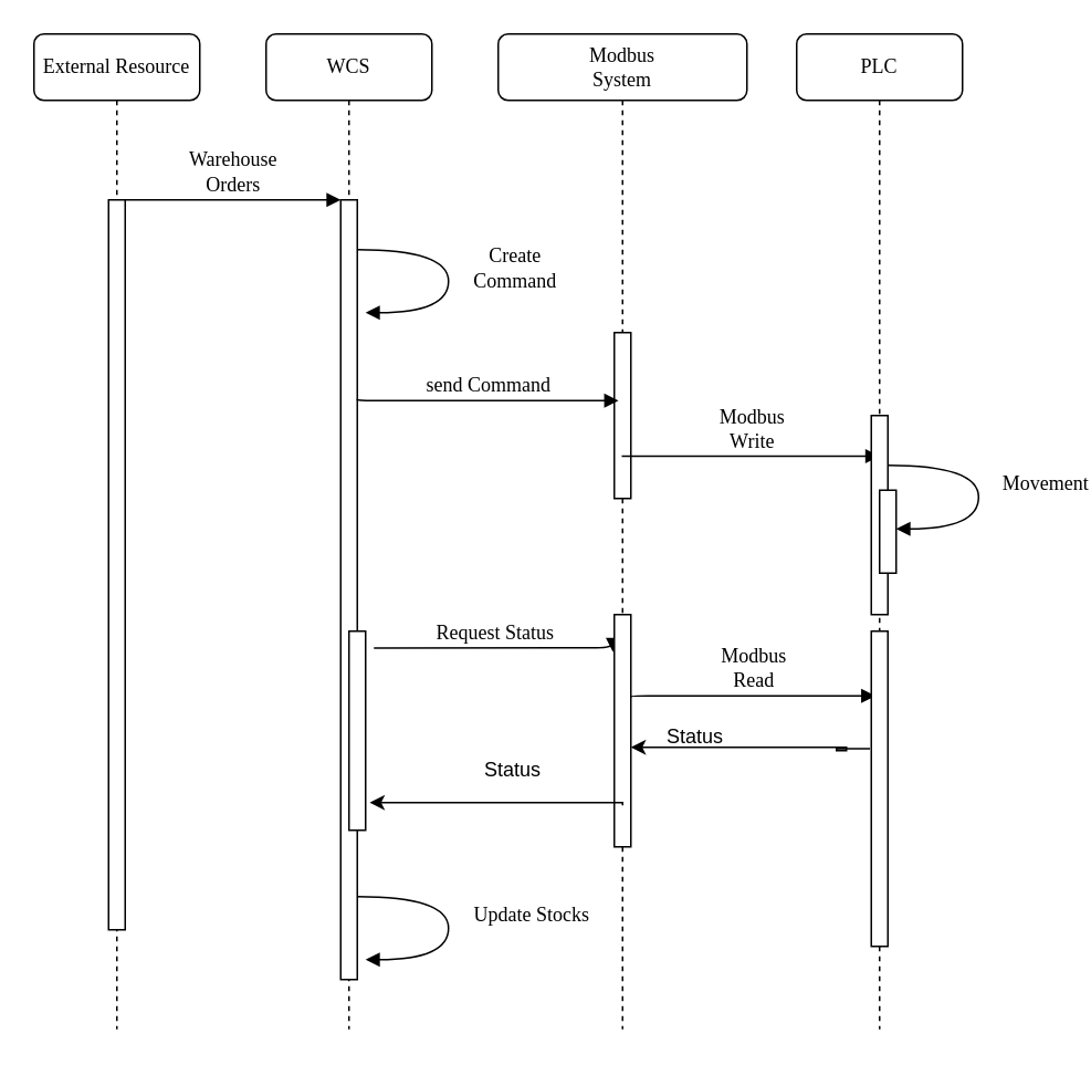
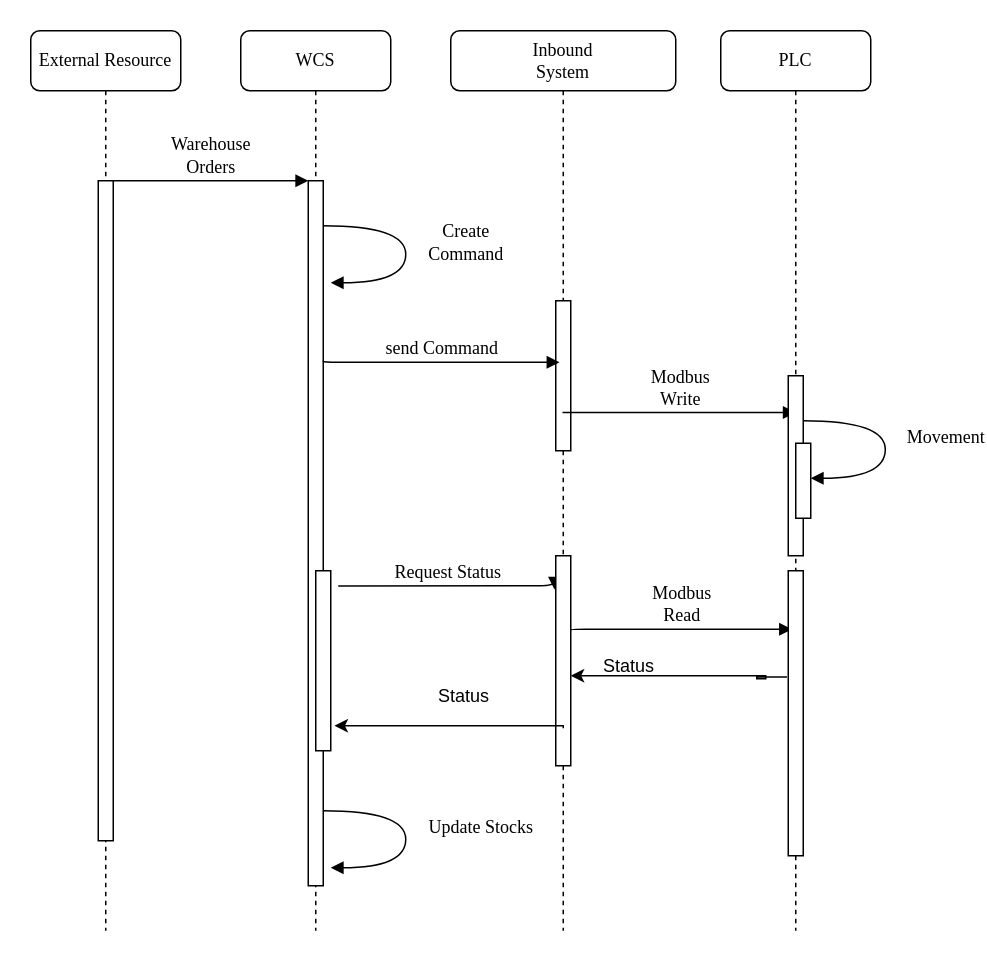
- <mxCell id="8" value="&lt;div&gt;Modbus&lt;/div&gt;&lt;div&gt;System&lt;/div&gt;" style="shape=umlLifeline;perimeter=lifelinePerimeter;whiteSpace=wrap;html=1;container=1;collapsible=0;recursiveResize=0;outlineConnect=0;rounded=1;shadow=0;comic=0;labelBackgroundColor=none;strokeWidth=1;fontFamily=Verdana;fontSize=12;align=center;" parent="1" vertex="1"><mxGeometry x="300" y="20" width="150" height="600" as="geometry" /></mxCell>
+ <mxCell id="8" value="&lt;div&gt;Inbound&lt;/div&gt;&lt;div&gt;System&lt;/div&gt;" style="shape=umlLifeline;perimeter=lifelinePerimeter;whiteSpace=wrap;html=1;container=1;collapsible=0;recursiveResize=0;outlineConnect=0;rounded=1;shadow=0;comic=0;labelBackgroundColor=none;strokeWidth=1;fontFamily=Verdana;fontSize=12;align=center;" parent="1" vertex="1"><mxGeometry x="300" y="20" width="150" height="600" as="geometry" /></mxCell>
